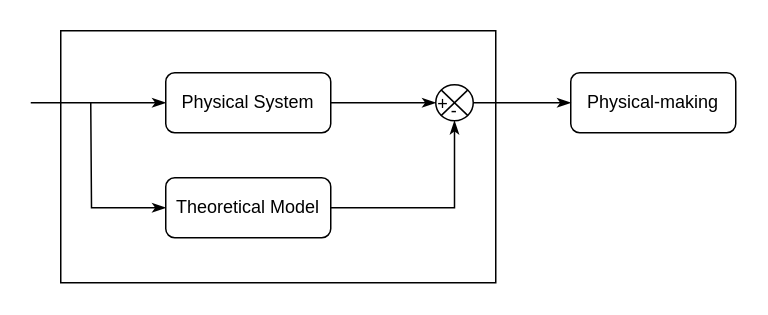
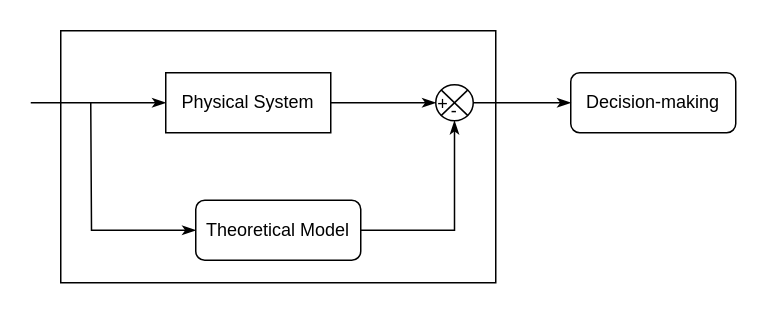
- <mxCell id="4" value="Physical System" style="rounded=1;whiteSpace=wrap;html=1;" vertex="1" parent="1"><mxGeometry x="110" y="48" width="110" height="40" as="geometry" /></mxCell>
+ <mxCell id="4" value="Physical System" style="whiteSpace=wrap;html=1;rounded=0;" vertex="1" parent="1"><mxGeometry x="110" y="48" width="110" height="40" as="geometry" /></mxCell>
- <mxCell id="13" value="Physical-making" style="rounded=1;whiteSpace=wrap;html=1;fillColor=none;" vertex="1" parent="1"><mxGeometry x="380" y="48" width="110" height="40" as="geometry" /></mxCell>
+ <mxCell id="13" value="Decision-making" style="rounded=1;whiteSpace=wrap;html=1;fillColor=none;" vertex="1" parent="1"><mxGeometry x="380" y="48" width="110" height="40" as="geometry" /></mxCell>
- <mxCell id="7" value="Theoretical Model" style="rounded=1;whiteSpace=wrap;html=1;" vertex="1" parent="1"><mxGeometry x="110" y="118" width="110" height="40" as="geometry" /></mxCell>
+ <mxCell id="7" value="Theoretical Model" style="rounded=1;whiteSpace=wrap;html=1;" vertex="1" parent="1"><mxGeometry x="130" y="133" width="110" height="40" as="geometry" /></mxCell>
